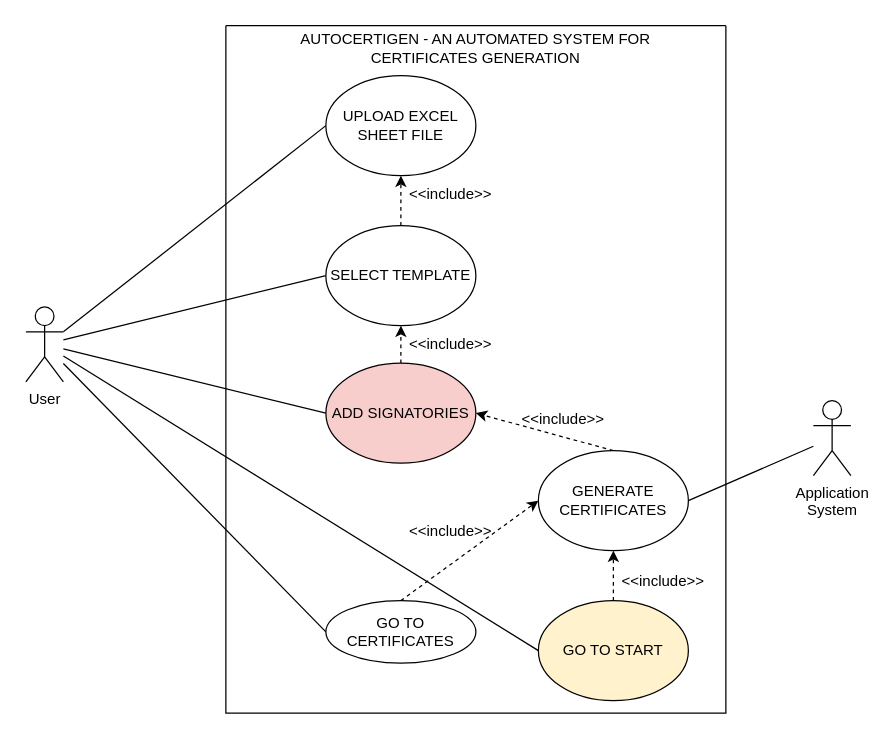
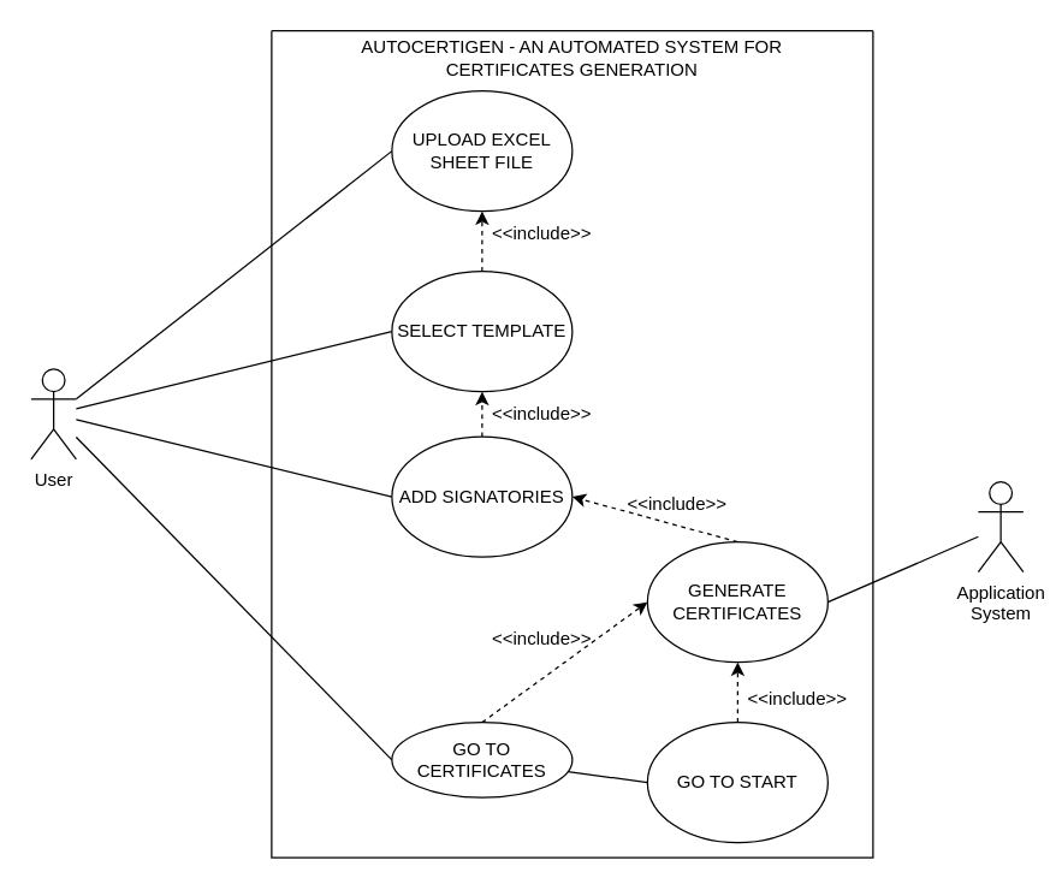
- <mxCell id="9" value="ADD SIGNATORIES" style="ellipse;whiteSpace=wrap;html=1;fillColor=#f8cecc;" vertex="1" parent="1"><mxGeometry x="260" y="290" width="120" height="80" as="geometry" /></mxCell>
+ <mxCell id="9" value="ADD SIGNATORIES" style="ellipse;whiteSpace=wrap;html=1;" vertex="1" parent="1"><mxGeometry x="260" y="290" width="120" height="80" as="geometry" /></mxCell>
- <mxCell id="16" style="edgeStyle=none;rounded=0;orthogonalLoop=1;jettySize=auto;html=1;exitX=0;exitY=0.5;exitDx=0;exitDy=0;endArrow=none;endFill=0;" edge="1" parent="1" source="18" target="19"><mxGeometry relative="1" as="geometry"><mxPoint x="120" y="270" as="targetPoint" /></mxGeometry></mxCell>
+ <mxCell id="16" style="edgeStyle=none;rounded=0;orthogonalLoop=1;jettySize=auto;html=1;exitX=0;exitY=0.5;exitDx=0;exitDy=0;endArrow=none;endFill=0;" edge="1" parent="1" source="18" target="15"><mxGeometry relative="1" as="geometry"><mxPoint x="120" y="270" as="targetPoint" /></mxGeometry></mxCell>
- <mxCell id="18" value="GO TO START" style="ellipse;whiteSpace=wrap;html=1;fillColor=#fff2cc;" vertex="1" parent="1"><mxGeometry x="430" y="480" width="120" height="80" as="geometry" /></mxCell>
+ <mxCell id="18" value="GO TO START" style="ellipse;whiteSpace=wrap;html=1;" vertex="1" parent="1"><mxGeometry x="430" y="480" width="120" height="80" as="geometry" /></mxCell>
